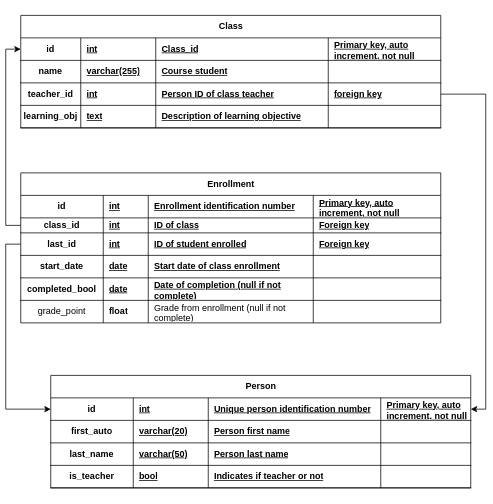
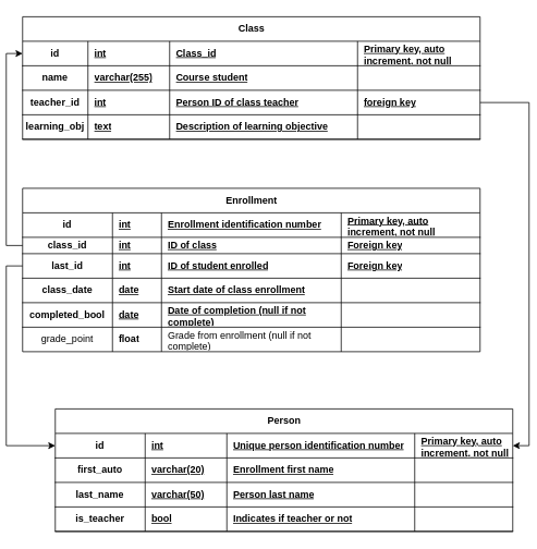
- <mxCell id="40" value="start_date" style="shape=partialRectangle;connectable=0;fillColor=none;top=0;left=0;bottom=0;right=0;fontStyle=1;overflow=hidden;whiteSpace=wrap;html=1;" parent="39" vertex="1"><mxGeometry width="110.0" height="30" as="geometry"><mxRectangle width="110.0" height="30" as="alternateBounds" /></mxGeometry></mxCell>
+ <mxCell id="40" value="class_date" style="shape=partialRectangle;connectable=0;fillColor=none;top=0;left=0;bottom=0;right=0;fontStyle=1;overflow=hidden;whiteSpace=wrap;html=1;" parent="39" vertex="1"><mxGeometry width="110.0" height="30" as="geometry"><mxRectangle width="110.0" height="30" as="alternateBounds" /></mxGeometry></mxCell>
- <mxCell id="63" value="Person first name" style="shape=partialRectangle;connectable=0;fillColor=none;top=0;left=0;bottom=0;right=0;align=left;spacingLeft=6;fontStyle=5;overflow=hidden;whiteSpace=wrap;html=1;" parent="60" vertex="1"><mxGeometry x="210" width="230" height="30" as="geometry"><mxRectangle width="230" height="30" as="alternateBounds" /></mxGeometry></mxCell>
+ <mxCell id="63" value="Enrollment first name" style="shape=partialRectangle;connectable=0;fillColor=none;top=0;left=0;bottom=0;right=0;align=left;spacingLeft=6;fontStyle=5;overflow=hidden;whiteSpace=wrap;html=1;" parent="60" vertex="1"><mxGeometry x="210" width="230" height="30" as="geometry"><mxRectangle width="230" height="30" as="alternateBounds" /></mxGeometry></mxCell>
